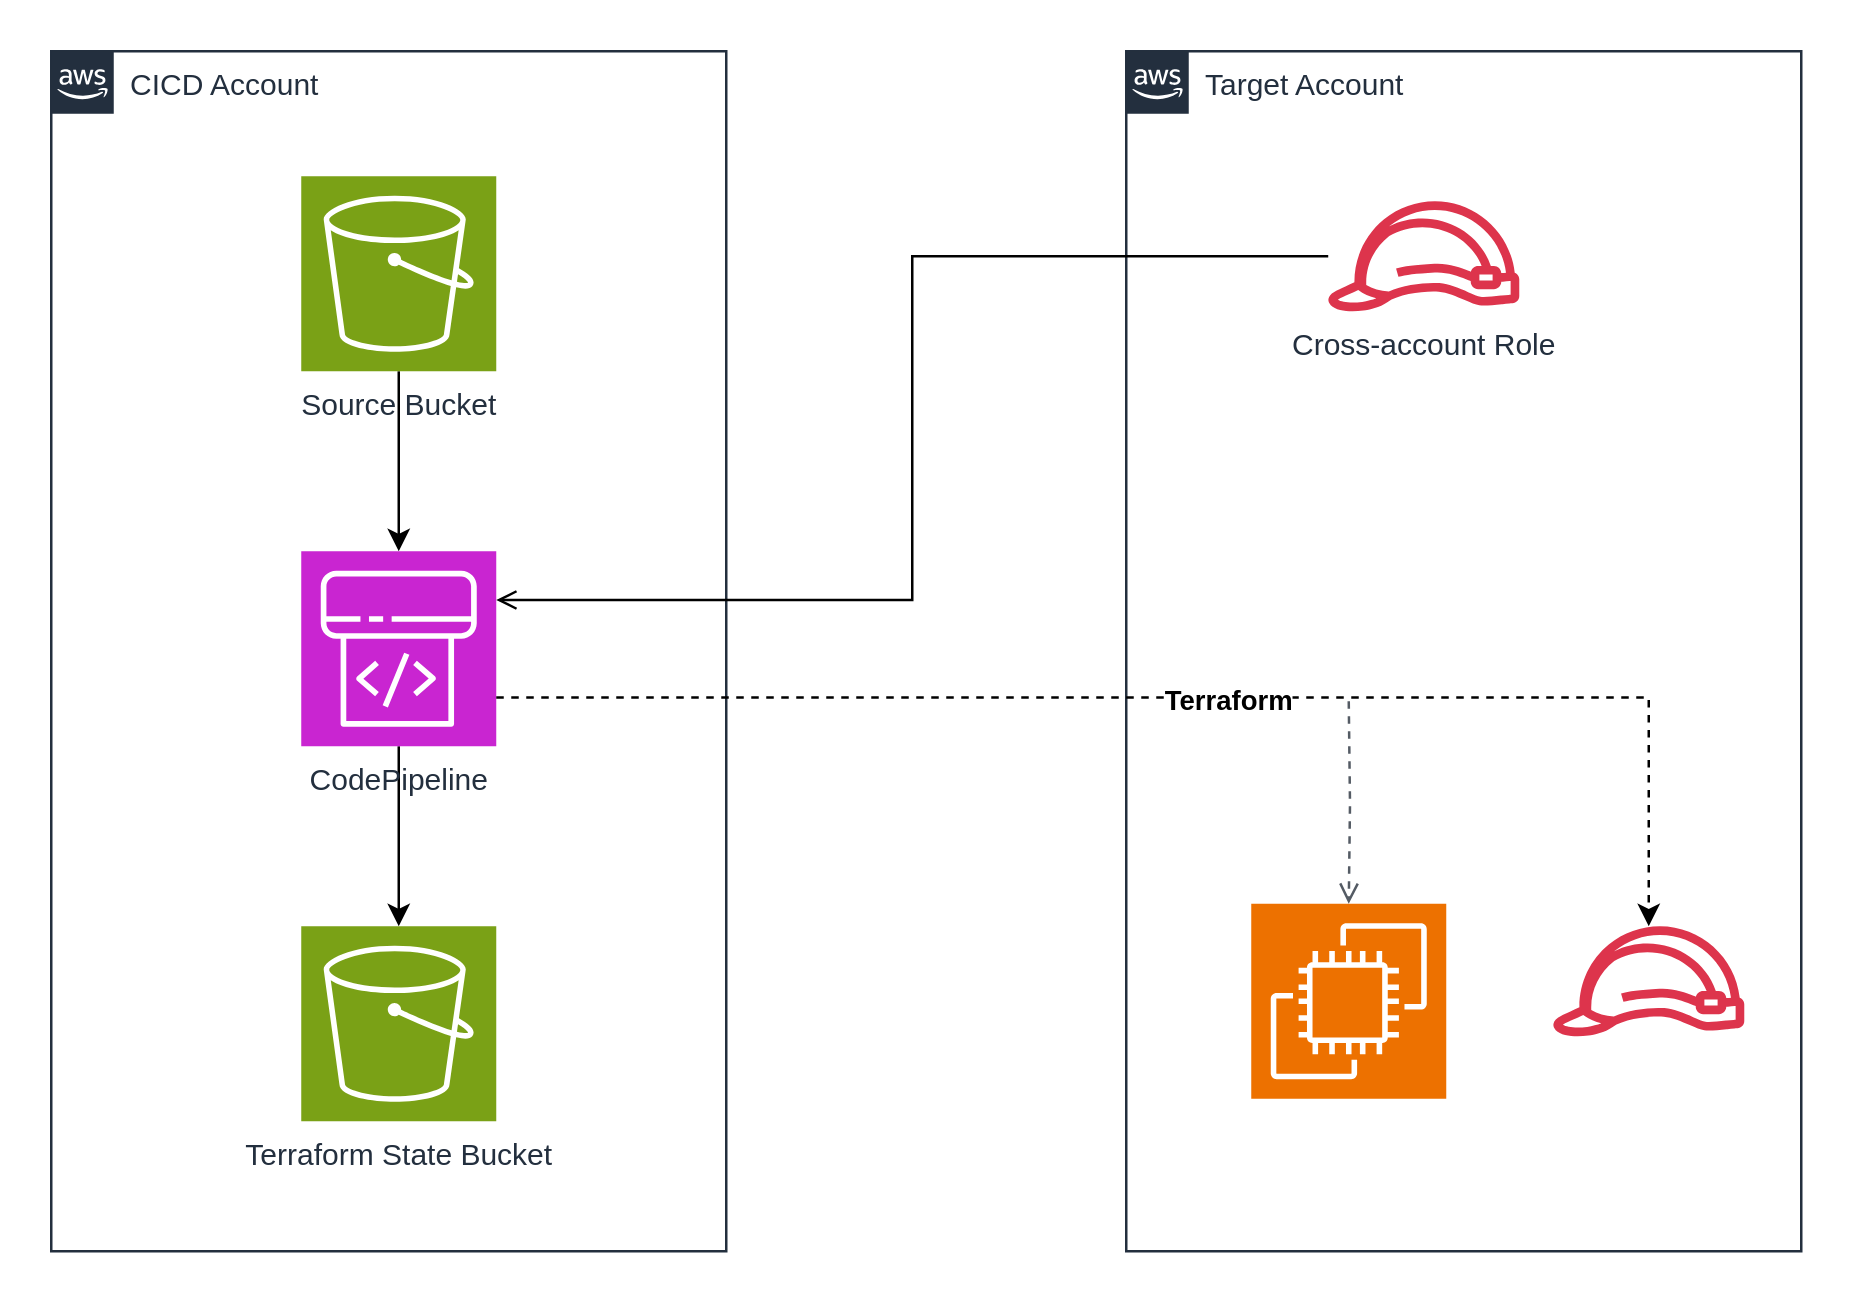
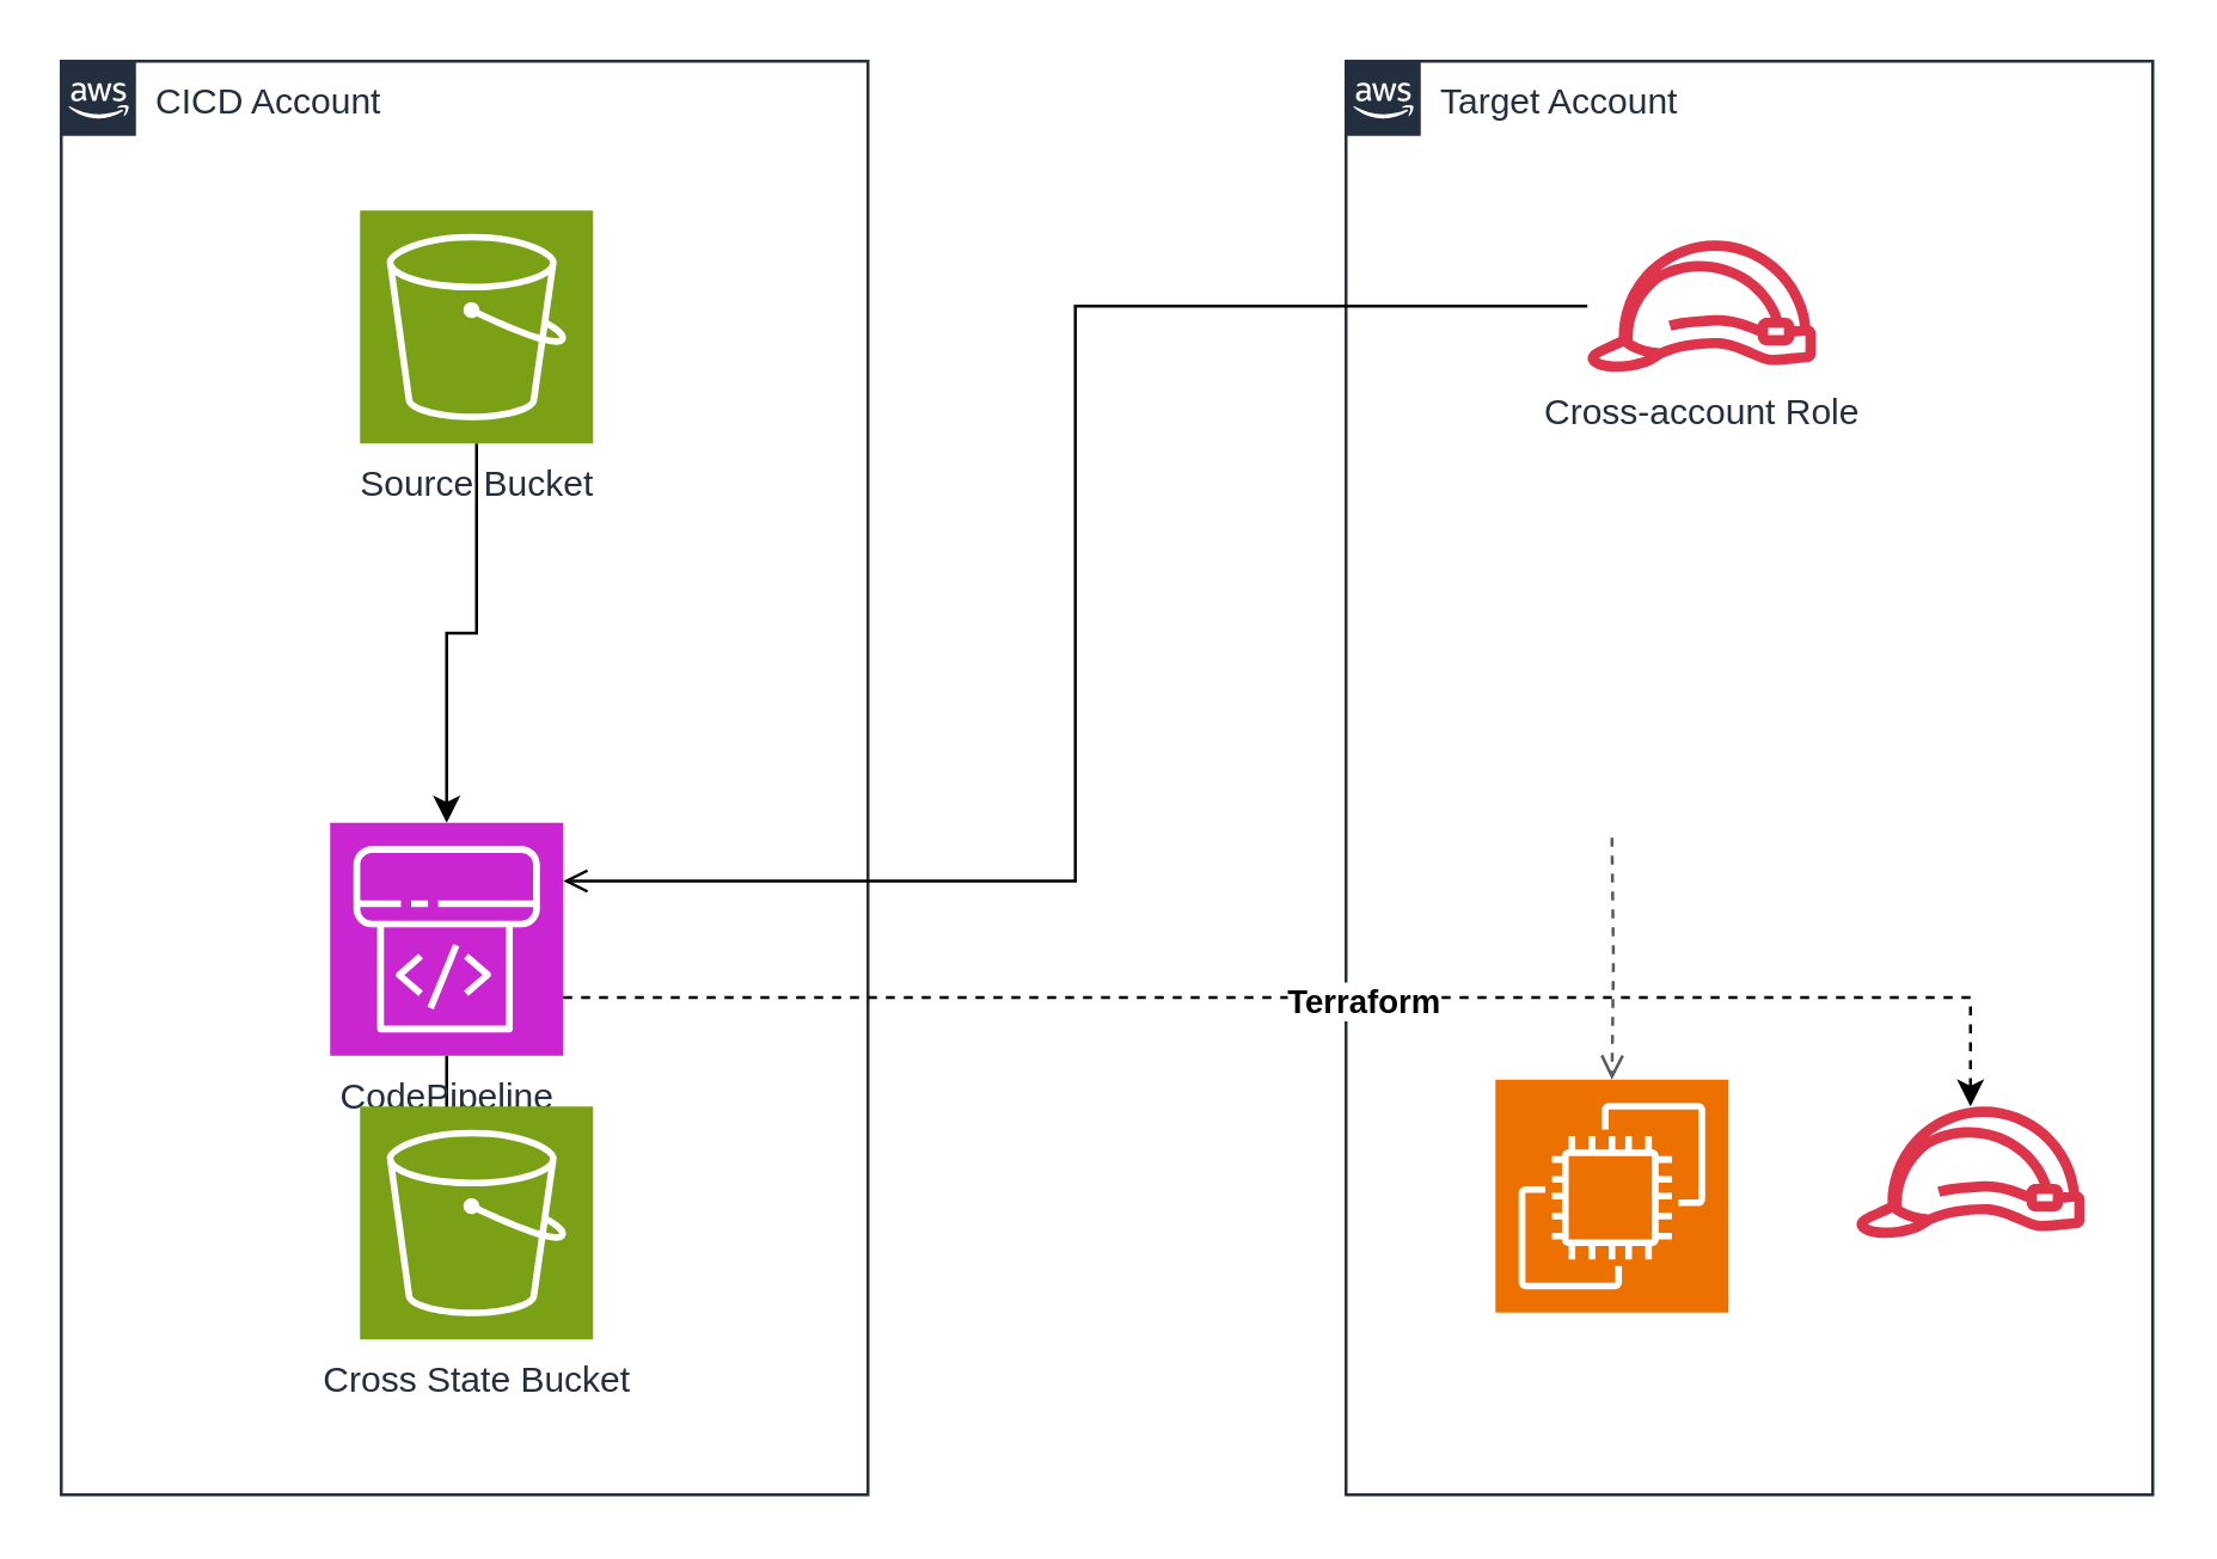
- <mxCell id="6" value="CodePipeline" style="sketch=0;points=[[0,0,0],[0.25,0,0],[0.5,0,0],[0.75,0,0],[1,0,0],[0,1,0],[0.25,1,0],[0.5,1,0],[0.75,1,0],[1,1,0],[0,0.25,0],[0,0.5,0],[0,0.75,0],[1,0.25,0],[1,0.5,0],[1,0.75,0]];outlineConnect=0;fontColor=#232F3E;fillColor=#C925D1;strokeColor=#ffffff;dashed=0;verticalLabelPosition=bottom;verticalAlign=top;align=center;html=1;fontSize=12;fontStyle=0;aspect=fixed;shape=mxgraph.aws4.resourceIcon;resIcon=mxgraph.aws4.codepipeline;" vertex="1" parent="2"><mxGeometry x="100" y="200" width="78" height="78" as="geometry" /></mxCell>
+ <mxCell id="6" value="CodePipeline" style="sketch=0;points=[[0,0,0],[0.25,0,0],[0.5,0,0],[0.75,0,0],[1,0,0],[0,1,0],[0.25,1,0],[0.5,1,0],[0.75,1,0],[1,1,0],[0,0.25,0],[0,0.5,0],[0,0.75,0],[1,0.25,0],[1,0.5,0],[1,0.75,0]];outlineConnect=0;fontColor=#232F3E;fillColor=#C925D1;strokeColor=#ffffff;dashed=0;verticalLabelPosition=bottom;verticalAlign=top;align=center;html=1;fontSize=12;fontStyle=0;aspect=fixed;shape=mxgraph.aws4.resourceIcon;resIcon=mxgraph.aws4.codepipeline;" vertex="1" parent="2"><mxGeometry x="90" y="255" width="78" height="78" as="geometry" /></mxCell>
- <mxCell id="7" value="Terraform State Bucket" style="sketch=0;points=[[0,0,0],[0.25,0,0],[0.5,0,0],[0.75,0,0],[1,0,0],[0,1,0],[0.25,1,0],[0.5,1,0],[0.75,1,0],[1,1,0],[0,0.25,0],[0,0.5,0],[0,0.75,0],[1,0.25,0],[1,0.5,0],[1,0.75,0]];outlineConnect=0;fontColor=#232F3E;fillColor=#7AA116;strokeColor=#ffffff;dashed=0;verticalLabelPosition=bottom;verticalAlign=top;align=center;html=1;fontSize=12;fontStyle=0;aspect=fixed;shape=mxgraph.aws4.resourceIcon;resIcon=mxgraph.aws4.s3;" vertex="1" parent="2"><mxGeometry x="100" y="350" width="78" height="78" as="geometry" /></mxCell>
+ <mxCell id="7" value="Cross State Bucket" style="sketch=0;points=[[0,0,0],[0.25,0,0],[0.5,0,0],[0.75,0,0],[1,0,0],[0,1,0],[0.25,1,0],[0.5,1,0],[0.75,1,0],[1,1,0],[0,0.25,0],[0,0.5,0],[0,0.75,0],[1,0.25,0],[1,0.5,0],[1,0.75,0]];outlineConnect=0;fontColor=#232F3E;fillColor=#7AA116;strokeColor=#ffffff;dashed=0;verticalLabelPosition=bottom;verticalAlign=top;align=center;html=1;fontSize=12;fontStyle=0;aspect=fixed;shape=mxgraph.aws4.resourceIcon;resIcon=mxgraph.aws4.s3;" vertex="1" parent="2"><mxGeometry x="100" y="350" width="78" height="78" as="geometry" /></mxCell>
